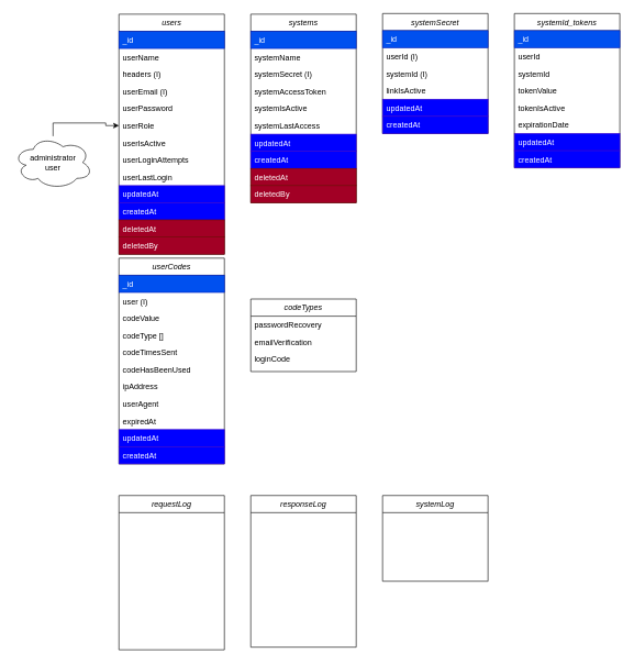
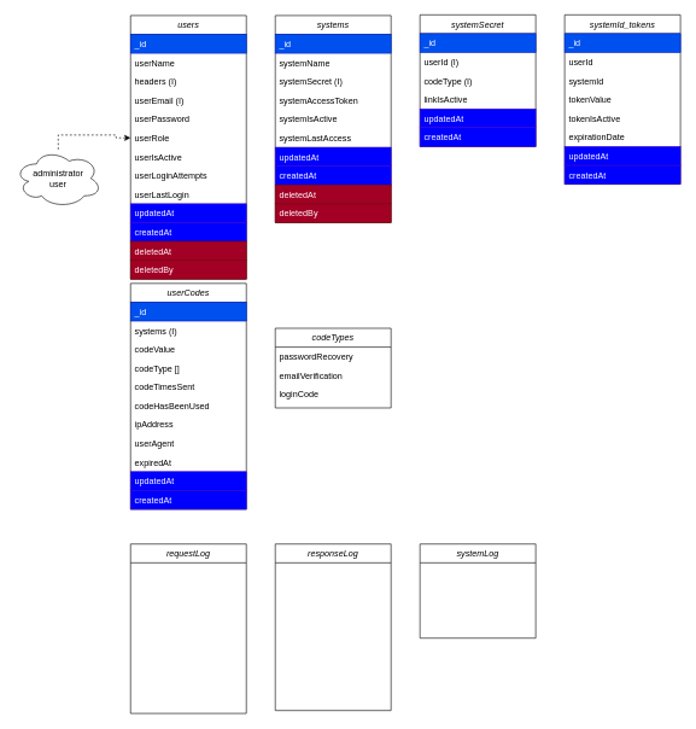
- <mxCell id="61" value="systemId (I)" style="text;align=left;verticalAlign=top;spacingLeft=4;spacingRight=4;overflow=hidden;rotatable=0;points=[[0,0.5],[1,0.5]];portConstraint=eastwest;rounded=0;shadow=0;html=0;" parent="58" vertex="1"><mxGeometry y="78" width="160" height="26" as="geometry" /></mxCell>
+ <mxCell id="61" value="codeType (I)" style="text;align=left;verticalAlign=top;spacingLeft=4;spacingRight=4;overflow=hidden;rotatable=0;points=[[0,0.5],[1,0.5]];portConstraint=eastwest;rounded=0;shadow=0;html=0;" parent="58" vertex="1"><mxGeometry y="78" width="160" height="26" as="geometry" /></mxCell>
- <mxCell id="77" style="edgeStyle=orthogonalEdgeStyle;rounded=0;orthogonalLoop=1;jettySize=auto;html=1;" parent="1" source="78" target="8" edge="1"><mxGeometry relative="1" as="geometry" /></mxCell>
+ <mxCell id="77" style="edgeStyle=orthogonalEdgeStyle;rounded=0;orthogonalLoop=1;jettySize=auto;html=1;dashed=1;" parent="1" source="78" target="8" edge="1"><mxGeometry relative="1" as="geometry" /></mxCell>
- <mxCell id="67" value="user (I)" style="text;align=left;verticalAlign=top;spacingLeft=4;spacingRight=4;overflow=hidden;rotatable=0;points=[[0,0.5],[1,0.5]];portConstraint=eastwest;rounded=0;shadow=0;html=0;" parent="65" vertex="1"><mxGeometry y="52" width="160" height="26" as="geometry" /></mxCell>
+ <mxCell id="67" value="systems (I)" style="text;align=left;verticalAlign=top;spacingLeft=4;spacingRight=4;overflow=hidden;rotatable=0;points=[[0,0.5],[1,0.5]];portConstraint=eastwest;rounded=0;shadow=0;html=0;" parent="65" vertex="1"><mxGeometry y="52" width="160" height="26" as="geometry" /></mxCell>
